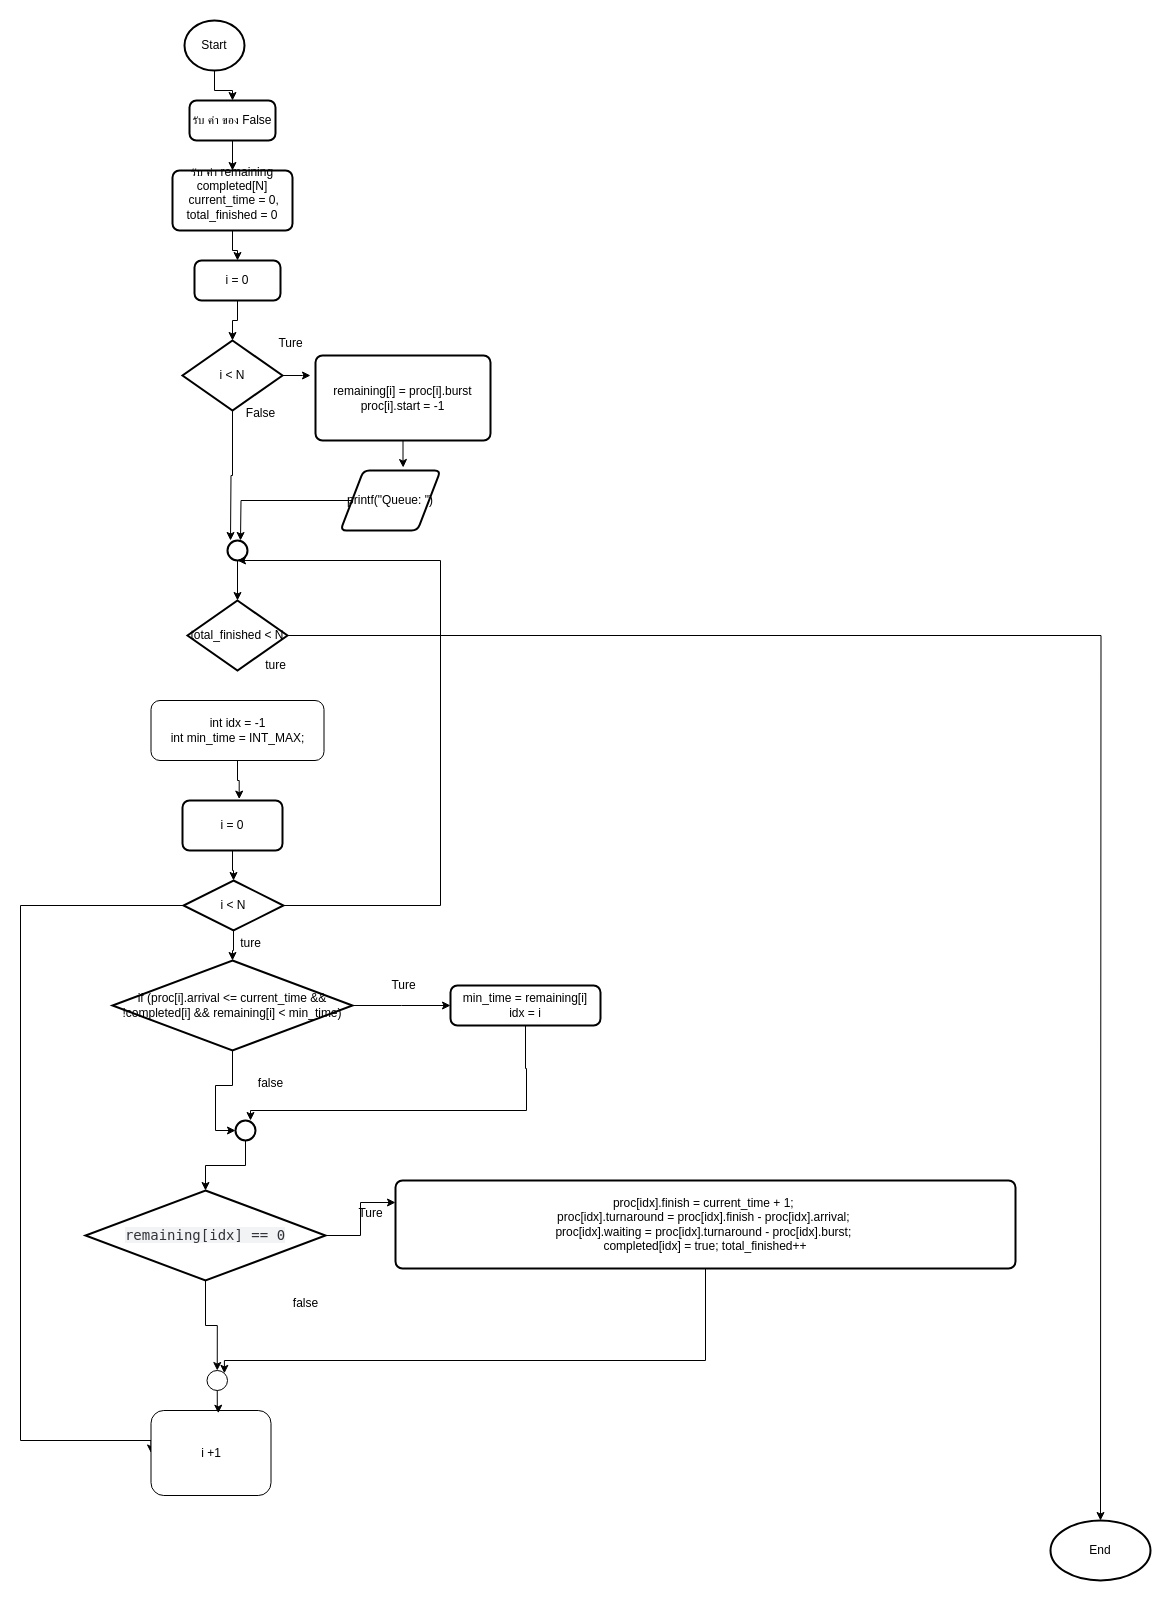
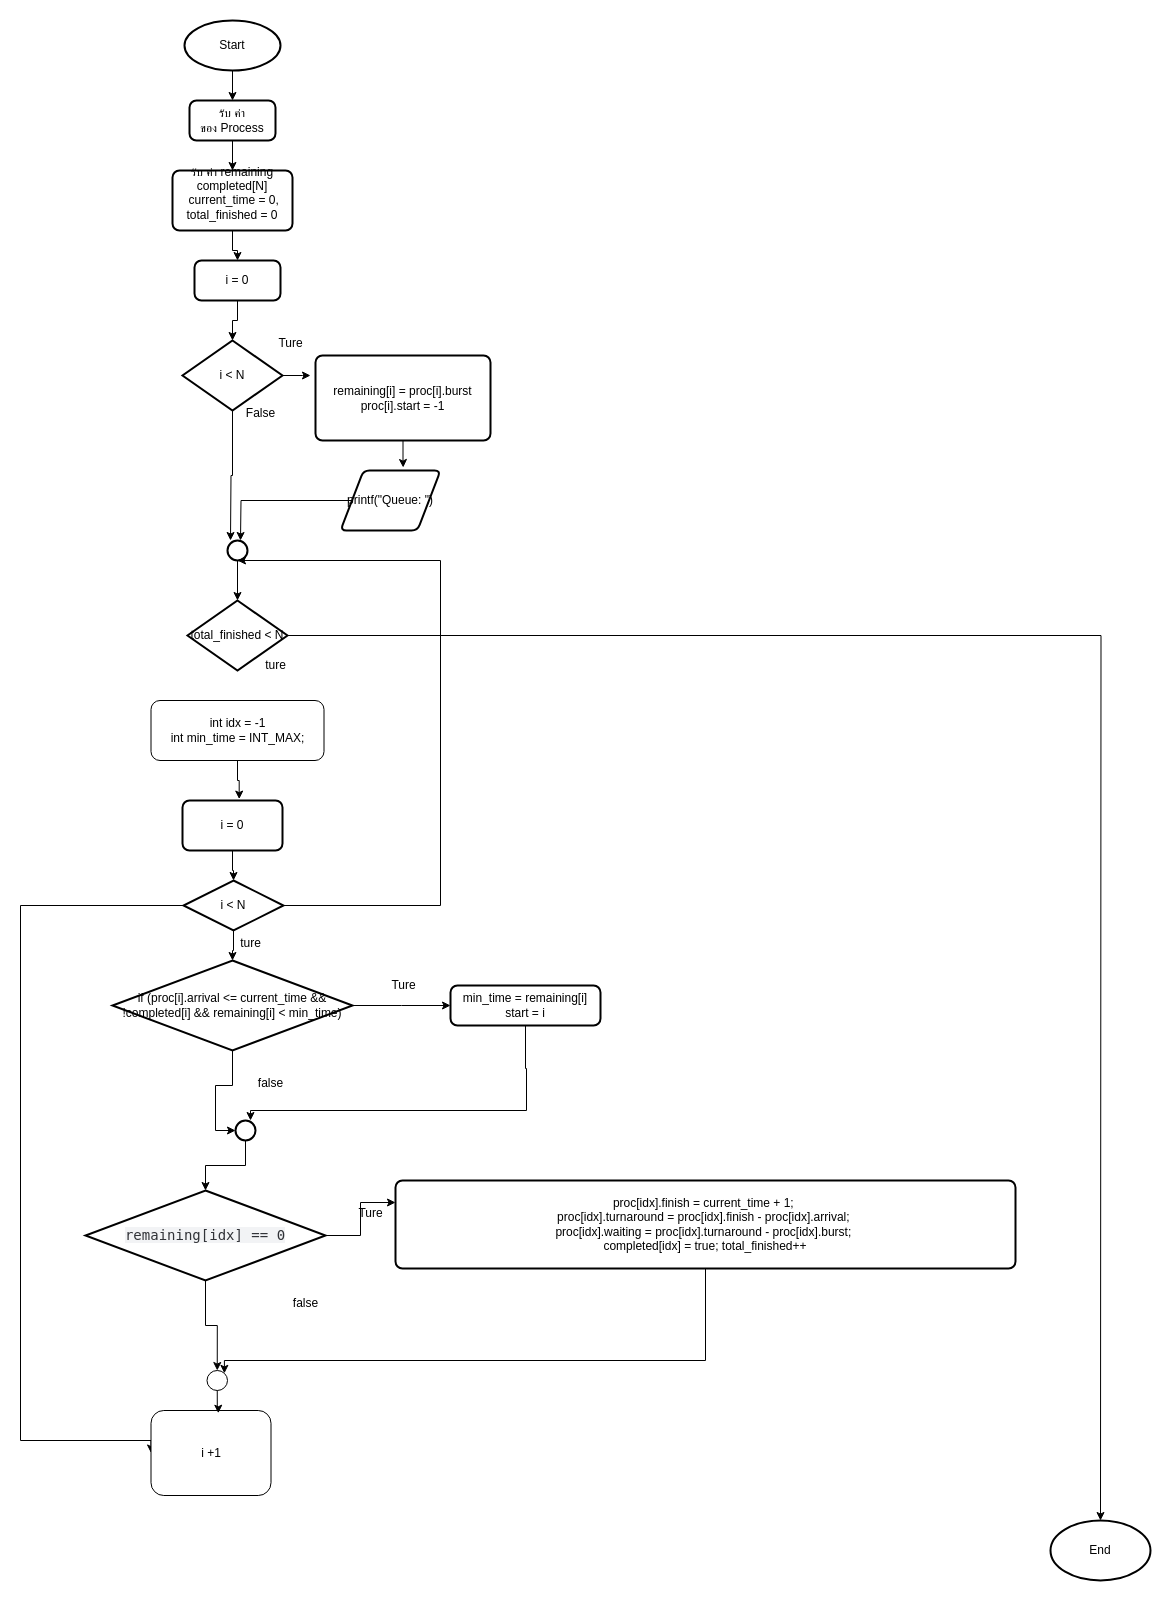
- <mxCell id="3" value="Start" style="strokeWidth=2;html=1;shape=mxgraph.flowchart.start_1;whiteSpace=wrap;" vertex="1" parent="1"><mxGeometry x="184" y="20" width="60" height="50" as="geometry" /></mxCell>
+ <mxCell id="3" value="Start" style="strokeWidth=2;html=1;shape=mxgraph.flowchart.start_1;whiteSpace=wrap;" vertex="1" parent="1"><mxGeometry x="184" y="20" width="96" height="50" as="geometry" /></mxCell>
- <mxCell id="5" value="รับ ค่า ของ&amp;nbsp;False" style="rounded=1;whiteSpace=wrap;html=1;absoluteArcSize=1;arcSize=14;strokeWidth=2;" vertex="1" parent="1"><mxGeometry x="189" y="100" width="86" height="40" as="geometry" /></mxCell>
+ <mxCell id="5" value="รับ ค่า ของ&amp;nbsp;Process" style="rounded=1;whiteSpace=wrap;html=1;absoluteArcSize=1;arcSize=14;strokeWidth=2;" vertex="1" parent="1"><mxGeometry x="189" y="100" width="86" height="40" as="geometry" /></mxCell>
- <mxCell id="32" value="min_time = remaining[i]&lt;div&gt;idx = i&lt;/div&gt;" style="rounded=1;whiteSpace=wrap;html=1;absoluteArcSize=1;arcSize=14;strokeWidth=2;" vertex="1" parent="1"><mxGeometry x="450" y="985" width="150" height="40" as="geometry" /></mxCell>
+ <mxCell id="32" value="min_time = remaining[i]&lt;div&gt;start = i&lt;/div&gt;" style="rounded=1;whiteSpace=wrap;html=1;absoluteArcSize=1;arcSize=14;strokeWidth=2;" vertex="1" parent="1"><mxGeometry x="450" y="985" width="150" height="40" as="geometry" /></mxCell>
